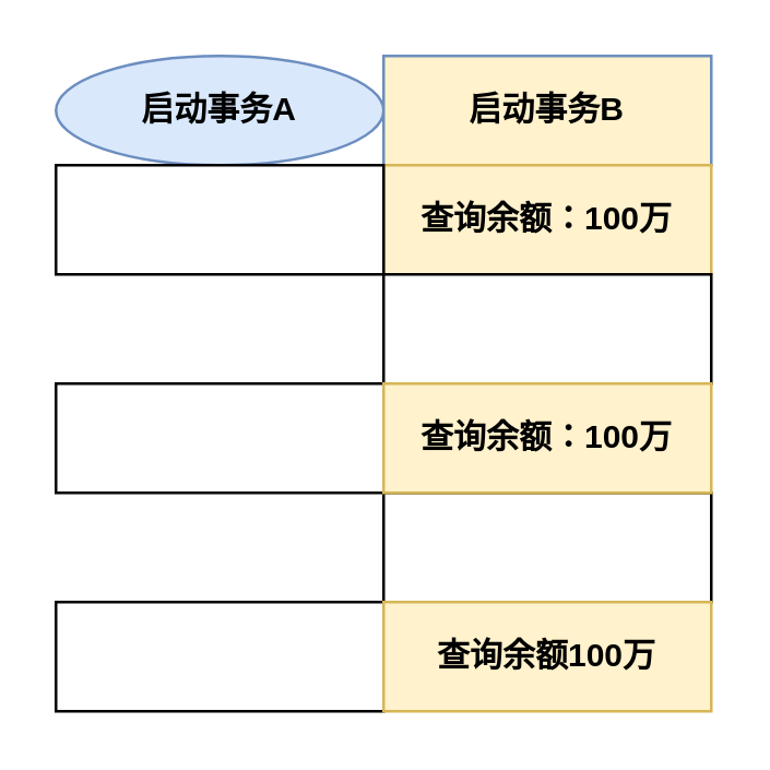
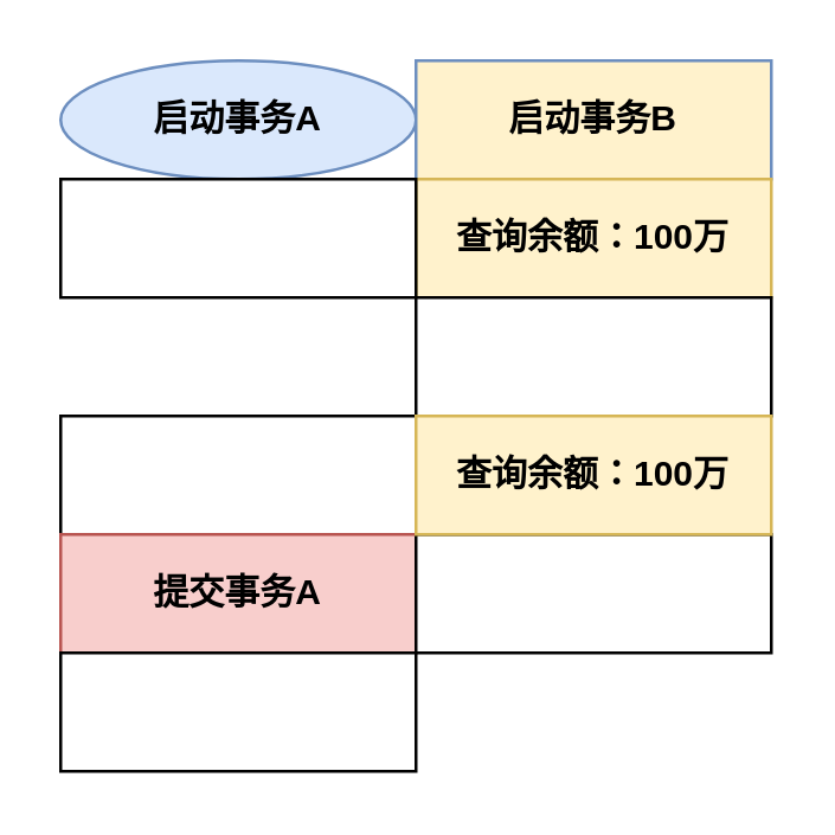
+ <mxCell id="8" value="提交事务A" style="rounded=0;whiteSpace=wrap;html=1;fontStyle=1;fillColor=#f8cecc;strokeColor=#b85450;" vertex="1" parent="1"><mxGeometry x="20" y="180" width="120" height="40" as="geometry" /></mxCell>
- <mxCell id="11" value="查询余额100万" style="rounded=0;whiteSpace=wrap;html=1;fontStyle=1;fillColor=#fff2cc;strokeColor=#d6b656;" vertex="1" parent="1"><mxGeometry x="140" y="220" width="120" height="40" as="geometry" /></mxCell>
